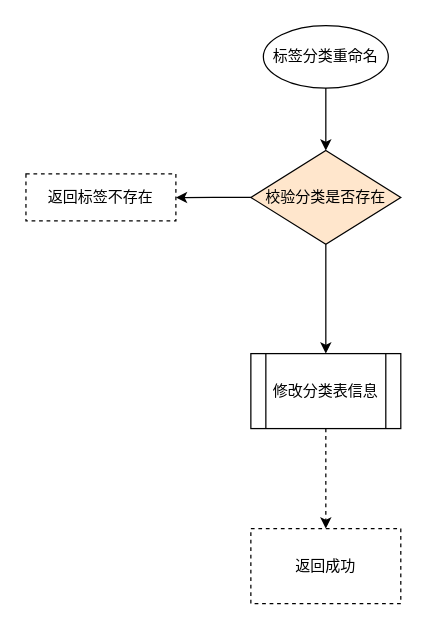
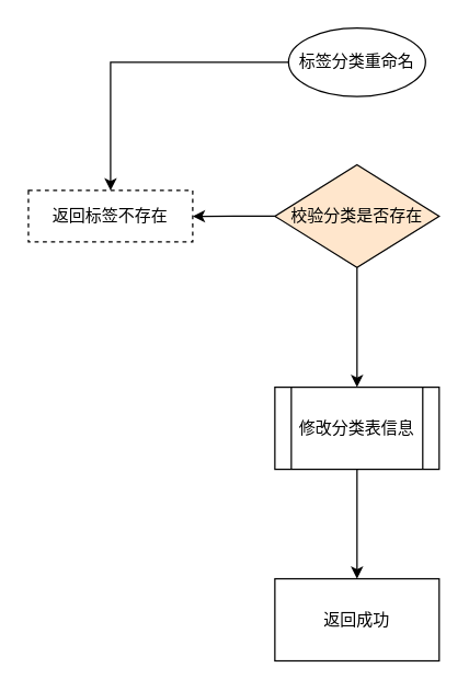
- <mxCell id="2" value="" style="edgeStyle=orthogonalEdgeStyle;rounded=0;orthogonalLoop=1;jettySize=auto;html=1;" edge="1" parent="1" source="3" target="6"><mxGeometry relative="1" as="geometry" /></mxCell>
+ <mxCell id="2" value="" style="edgeStyle=orthogonalEdgeStyle;rounded=0;orthogonalLoop=1;jettySize=auto;html=1;" edge="1" parent="1" source="3" target="7"><mxGeometry relative="1" as="geometry" /></mxCell>
- <mxCell id="8" value="" style="edgeStyle=orthogonalEdgeStyle;rounded=0;orthogonalLoop=1;jettySize=auto;html=1;dashed=1;" edge="1" parent="1" source="9" target="10"><mxGeometry relative="1" as="geometry" /></mxCell>
+ <mxCell id="8" value="" style="edgeStyle=orthogonalEdgeStyle;rounded=0;orthogonalLoop=1;jettySize=auto;html=1;" edge="1" parent="1" source="9" target="10"><mxGeometry relative="1" as="geometry" /></mxCell>
- <mxCell id="10" value="返回成功" style="whiteSpace=wrap;html=1;dashed=1;" vertex="1" parent="1"><mxGeometry x="200" y="422.5" width="120" height="60" as="geometry" /></mxCell>
+ <mxCell id="10" value="返回成功" style="whiteSpace=wrap;html=1;" vertex="1" parent="1"><mxGeometry x="200" y="422.5" width="120" height="60" as="geometry" /></mxCell>
